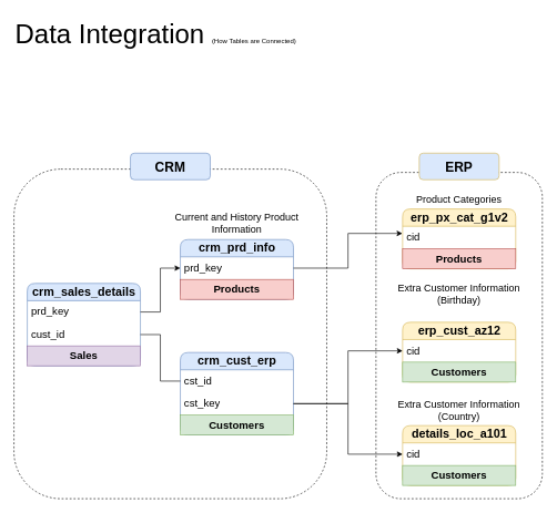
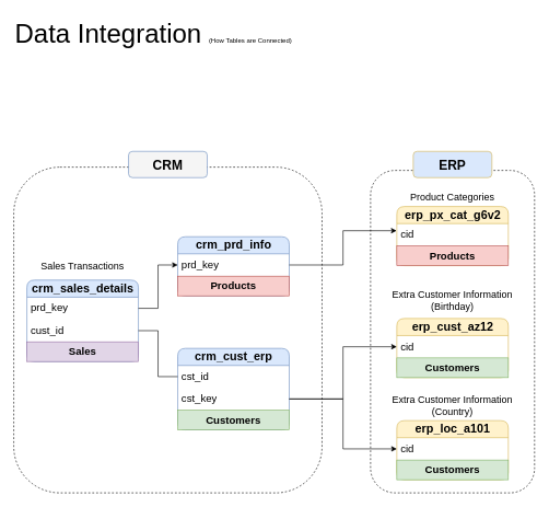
- <mxCell id="35" value="&lt;b&gt;&lt;font style=&quot;font-size: 20px;&quot;&gt;CRM&lt;/font&gt;&lt;/b&gt;" style="rounded=1;whiteSpace=wrap;html=1;fillColor=#dae8fc;strokeColor=#6c8ebf;" parent="1" vertex="1"><mxGeometry x="195" y="230" width="120" height="40" as="geometry" /></mxCell>
+ <mxCell id="35" value="&lt;b&gt;&lt;font style=&quot;font-size: 20px;&quot;&gt;CRM&lt;/font&gt;&lt;/b&gt;" style="rounded=1;whiteSpace=wrap;html=1;fillColor=#f5f5f5;strokeColor=#6c8ebf;" parent="1" vertex="1"><mxGeometry x="195" y="230" width="120" height="40" as="geometry" /></mxCell>
- <mxCell id="24" value="&lt;span style=&quot;font-size: 18px;&quot;&gt;&lt;b&gt;erp_px_cat_g1v2&lt;/b&gt;&lt;/span&gt;" style="swimlane;fontStyle=0;childLayout=stackLayout;horizontal=1;startSize=26;fillColor=#fff2cc;horizontalStack=0;resizeParent=1;resizeParentMax=0;resizeLast=0;collapsible=1;marginBottom=0;html=1;rounded=1;strokeColor=#d6b656;" parent="1" vertex="1"><mxGeometry x="604" y="314" width="170" height="90" as="geometry" /></mxCell>
+ <mxCell id="24" value="&lt;span style=&quot;font-size: 18px;&quot;&gt;&lt;b&gt;erp_px_cat_g6v2&lt;/b&gt;&lt;/span&gt;" style="swimlane;fontStyle=0;childLayout=stackLayout;horizontal=1;startSize=26;fillColor=#fff2cc;horizontalStack=0;resizeParent=1;resizeParentMax=0;resizeLast=0;collapsible=1;marginBottom=0;html=1;rounded=1;strokeColor=#d6b656;" parent="1" vertex="1"><mxGeometry x="604" y="314" width="170" height="90" as="geometry" /></mxCell>
- <mxCell id="31" value="&lt;font style=&quot;font-size: 15px;&quot;&gt;Current and History Product Information&lt;/font&gt;" style="rounded=1;whiteSpace=wrap;html=1;fillColor=none;strokeColor=none;" parent="1" vertex="1"><mxGeometry x="250" y="320" width="210" height="30" as="geometry" /></mxCell>
+ <mxCell id="30" value="&lt;font&gt;Sales Transactions&lt;/font&gt;" style="rounded=1;whiteSpace=wrap;html=1;fillColor=none;strokeColor=none;fontSize=15;" parent="1" vertex="1"><mxGeometry x="20" y="390" width="210" height="30" as="geometry" /></mxCell>
- <mxCell id="32" value="&lt;font style=&quot;font-size: 15px;&quot;&gt;Extra Customer Information&lt;/font&gt;&lt;div&gt;&lt;span style=&quot;font-size: 15px;&quot;&gt;(Birthday)&lt;/span&gt;&lt;/div&gt;" style="rounded=1;whiteSpace=wrap;html=1;fillColor=none;strokeColor=none;" parent="1" vertex="1"><mxGeometry x="584" y="425" width="210" height="34" as="geometry" /></mxCell>
+ <mxCell id="32" value="&lt;font style=&quot;font-size: 15px;&quot;&gt;Extra Customer Information&lt;/font&gt;&lt;div&gt;&lt;span style=&quot;font-size: 15px;&quot;&gt;(Birthday)&lt;/span&gt;&lt;/div&gt;" style="rounded=1;whiteSpace=wrap;html=1;fillColor=none;strokeColor=none;" parent="1" vertex="1"><mxGeometry x="584" y="440" width="210" height="34" as="geometry" /></mxCell>
- <mxCell id="21" value="&lt;span style=&quot;font-size: 18px;&quot;&gt;&lt;b&gt;details_loc_a101&lt;/b&gt;&lt;/span&gt;" style="swimlane;fontStyle=0;childLayout=stackLayout;horizontal=1;startSize=26;fillColor=#fff2cc;horizontalStack=0;resizeParent=1;resizeParentMax=0;resizeLast=0;collapsible=1;marginBottom=0;html=1;rounded=1;strokeColor=#d6b656;" parent="1" vertex="1"><mxGeometry x="604" y="640" width="170" height="90" as="geometry" /></mxCell>
+ <mxCell id="21" value="&lt;span style=&quot;font-size: 18px;&quot;&gt;&lt;b&gt;erp_loc_a101&lt;/b&gt;&lt;/span&gt;" style="swimlane;fontStyle=0;childLayout=stackLayout;horizontal=1;startSize=26;fillColor=#fff2cc;horizontalStack=0;resizeParent=1;resizeParentMax=0;resizeLast=0;collapsible=1;marginBottom=0;html=1;rounded=1;strokeColor=#d6b656;" parent="1" vertex="1"><mxGeometry x="604" y="640" width="170" height="90" as="geometry" /></mxCell>
